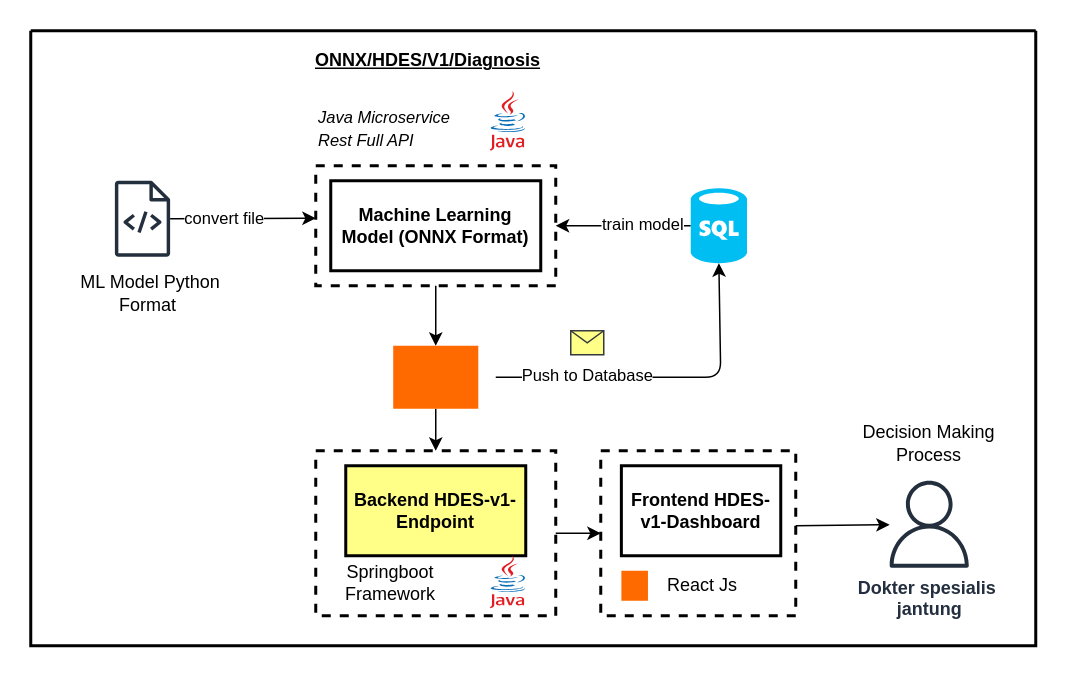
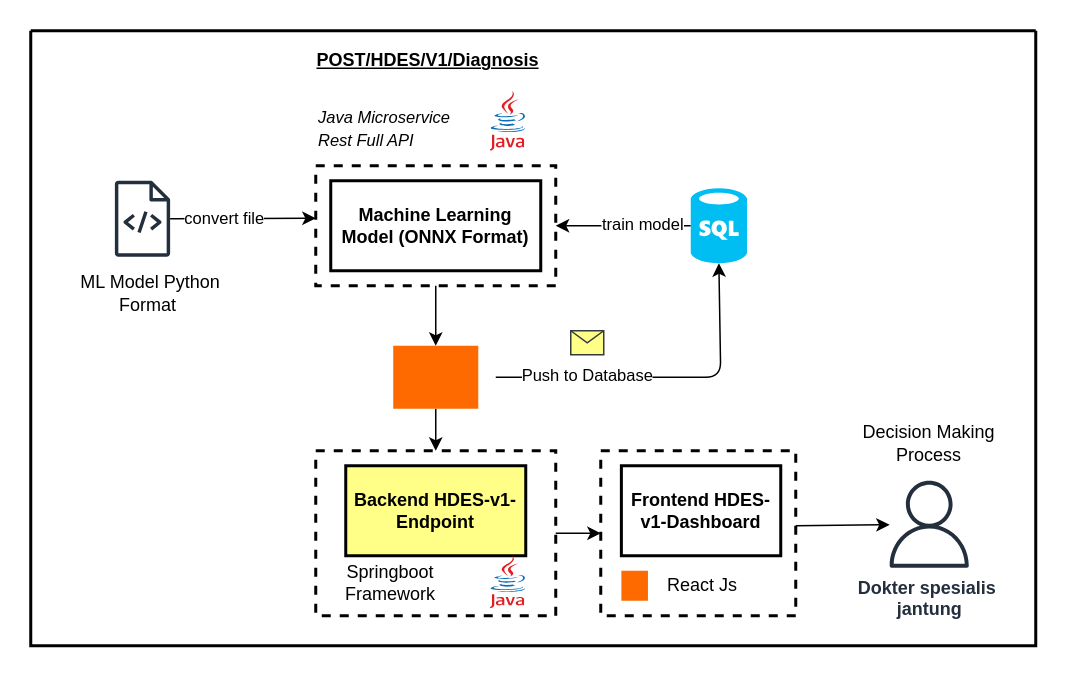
- <mxCell id="6" value="&lt;b&gt;&lt;u&gt;ONNX/HDES/V1/Diagnosis&lt;/u&gt;&lt;/b&gt;" style="text;html=1;align=center;verticalAlign=middle;whiteSpace=wrap;rounded=0;strokeWidth=2;movable=0;resizable=0;rotatable=0;deletable=0;editable=0;locked=1;connectable=0;" vertex="1" parent="1"><mxGeometry x="210" y="30" width="150" height="20" as="geometry" /></mxCell>
+ <mxCell id="6" value="&lt;b&gt;&lt;u&gt;POST/HDES/V1/Diagnosis&lt;/u&gt;&lt;/b&gt;" style="text;html=1;align=center;verticalAlign=middle;whiteSpace=wrap;rounded=0;strokeWidth=2;movable=0;resizable=0;rotatable=0;deletable=0;editable=0;locked=1;connectable=0;" vertex="1" parent="1"><mxGeometry x="210" y="30" width="150" height="20" as="geometry" /></mxCell>
